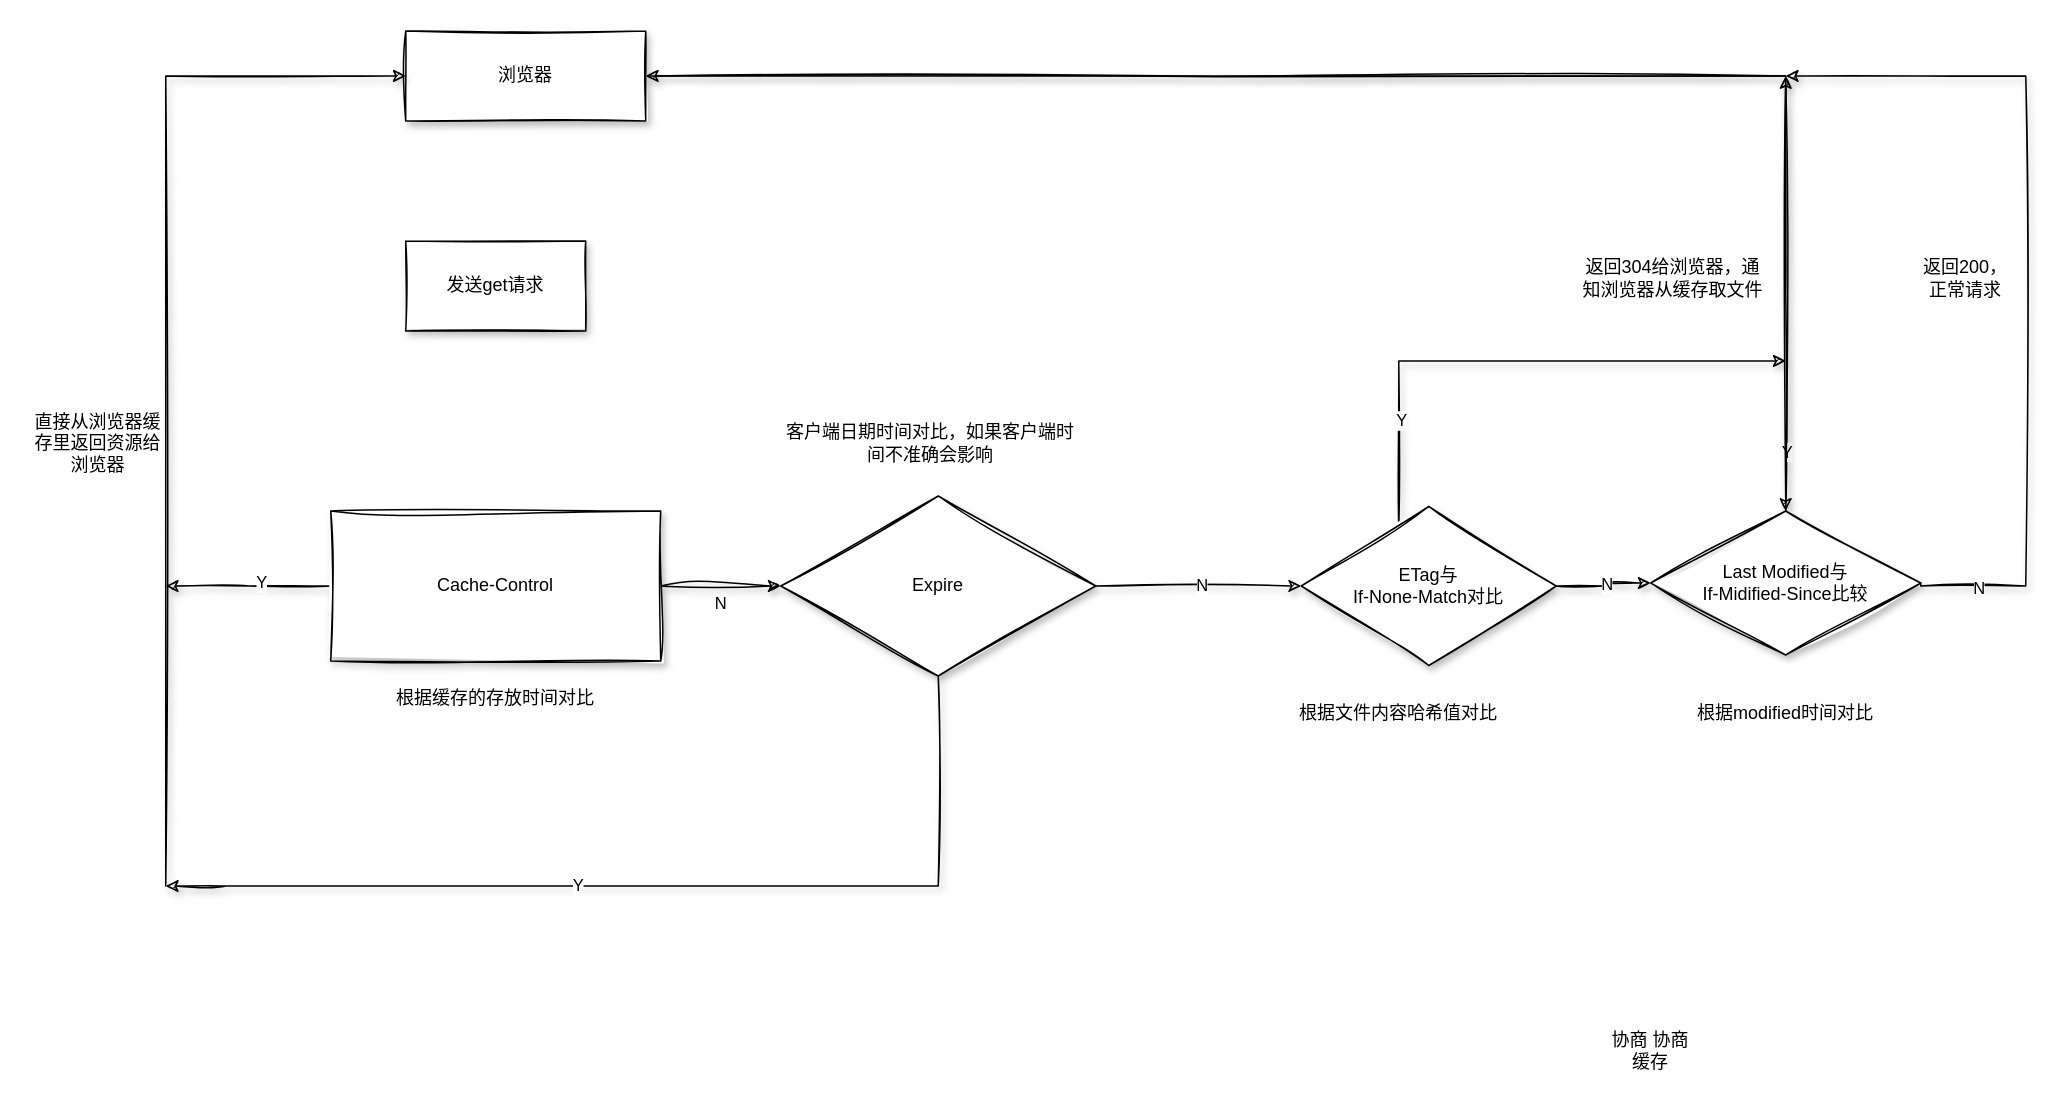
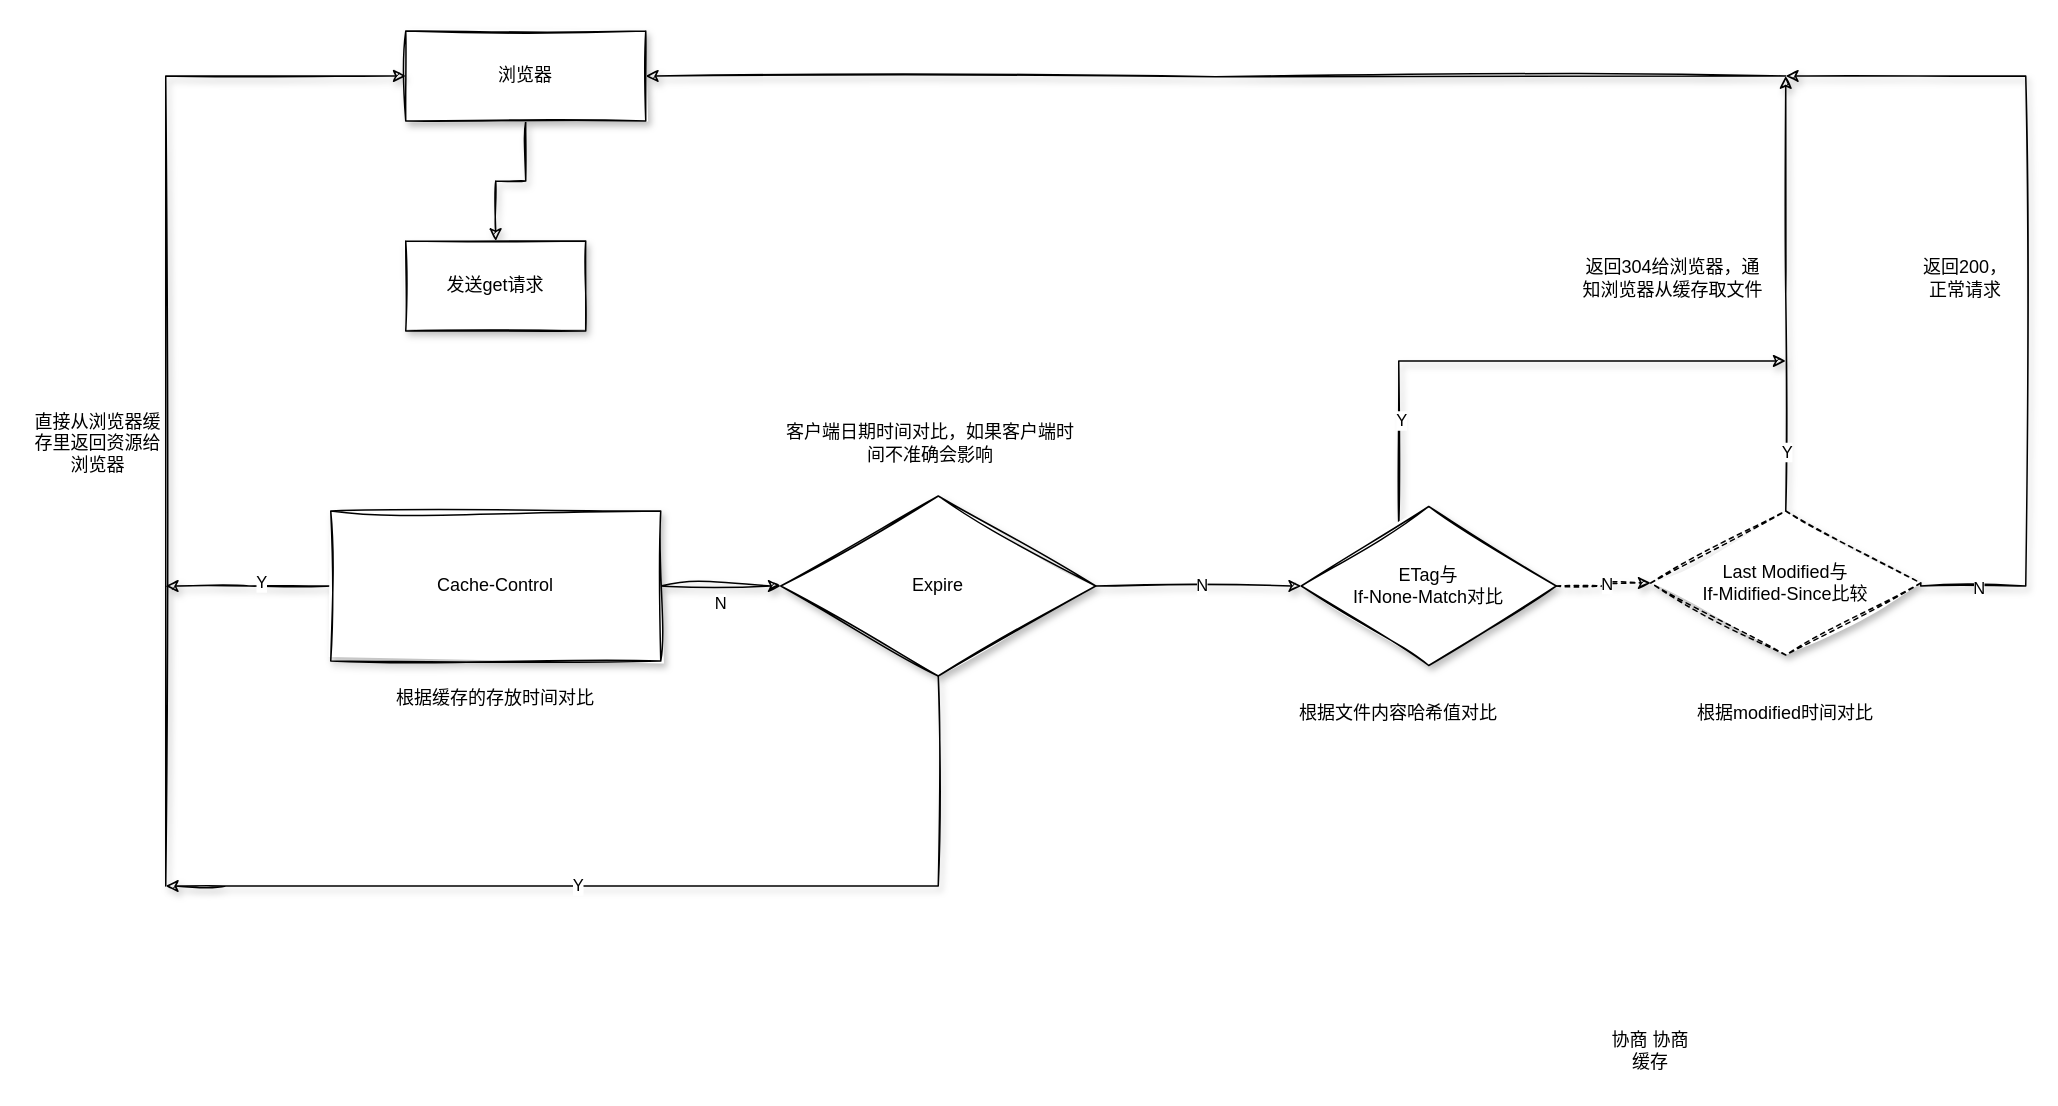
- <mxCell id="23" value="" style="edgeStyle=orthogonalEdgeStyle;rounded=0;sketch=1;orthogonalLoop=1;jettySize=auto;html=1;shadow=1;" edge="1" parent="1" source="24" target="21"><mxGeometry relative="1" as="geometry" /></mxCell>
+ <mxCell id="23" value="" style="edgeStyle=orthogonalEdgeStyle;rounded=0;sketch=1;orthogonalLoop=1;jettySize=auto;html=1;shadow=1;" edge="1" parent="1" source="24" target="25"><mxGeometry relative="1" as="geometry" /></mxCell>
- <mxCell id="21" value="Last Modified与&lt;br&gt;If-Midified-Since比较" style="rhombus;whiteSpace=wrap;html=1;shadow=1;fontFamily=Helvetica;fontSize=12;fontColor=default;align=center;strokeColor=default;fillColor=default;sketch=1;jiggle=2;curveFitting=1;" vertex="1" parent="1"><mxGeometry x="1100" y="340" width="180" height="96" as="geometry" /></mxCell>
+ <mxCell id="21" value="Last Modified与&lt;br&gt;If-Midified-Since比较" style="rhombus;whiteSpace=wrap;html=1;shadow=1;fontFamily=Helvetica;fontSize=12;fontColor=default;align=center;strokeColor=default;fillColor=default;sketch=1;jiggle=2;curveFitting=1;dashed=1;" vertex="1" parent="1"><mxGeometry x="1100" y="340" width="180" height="96" as="geometry" /></mxCell>
- <mxCell id="12" value="" style="edgeStyle=orthogonalEdgeStyle;rounded=0;sketch=1;orthogonalLoop=1;jettySize=auto;html=1;shadow=1;" edge="1" parent="1" source="16" target="21"><mxGeometry relative="1" as="geometry" /></mxCell>
+ <mxCell id="12" value="" style="edgeStyle=orthogonalEdgeStyle;rounded=0;sketch=1;orthogonalLoop=1;jettySize=auto;html=1;shadow=1;dashed=1;" edge="1" parent="1" source="16" target="21"><mxGeometry relative="1" as="geometry" /></mxCell>
